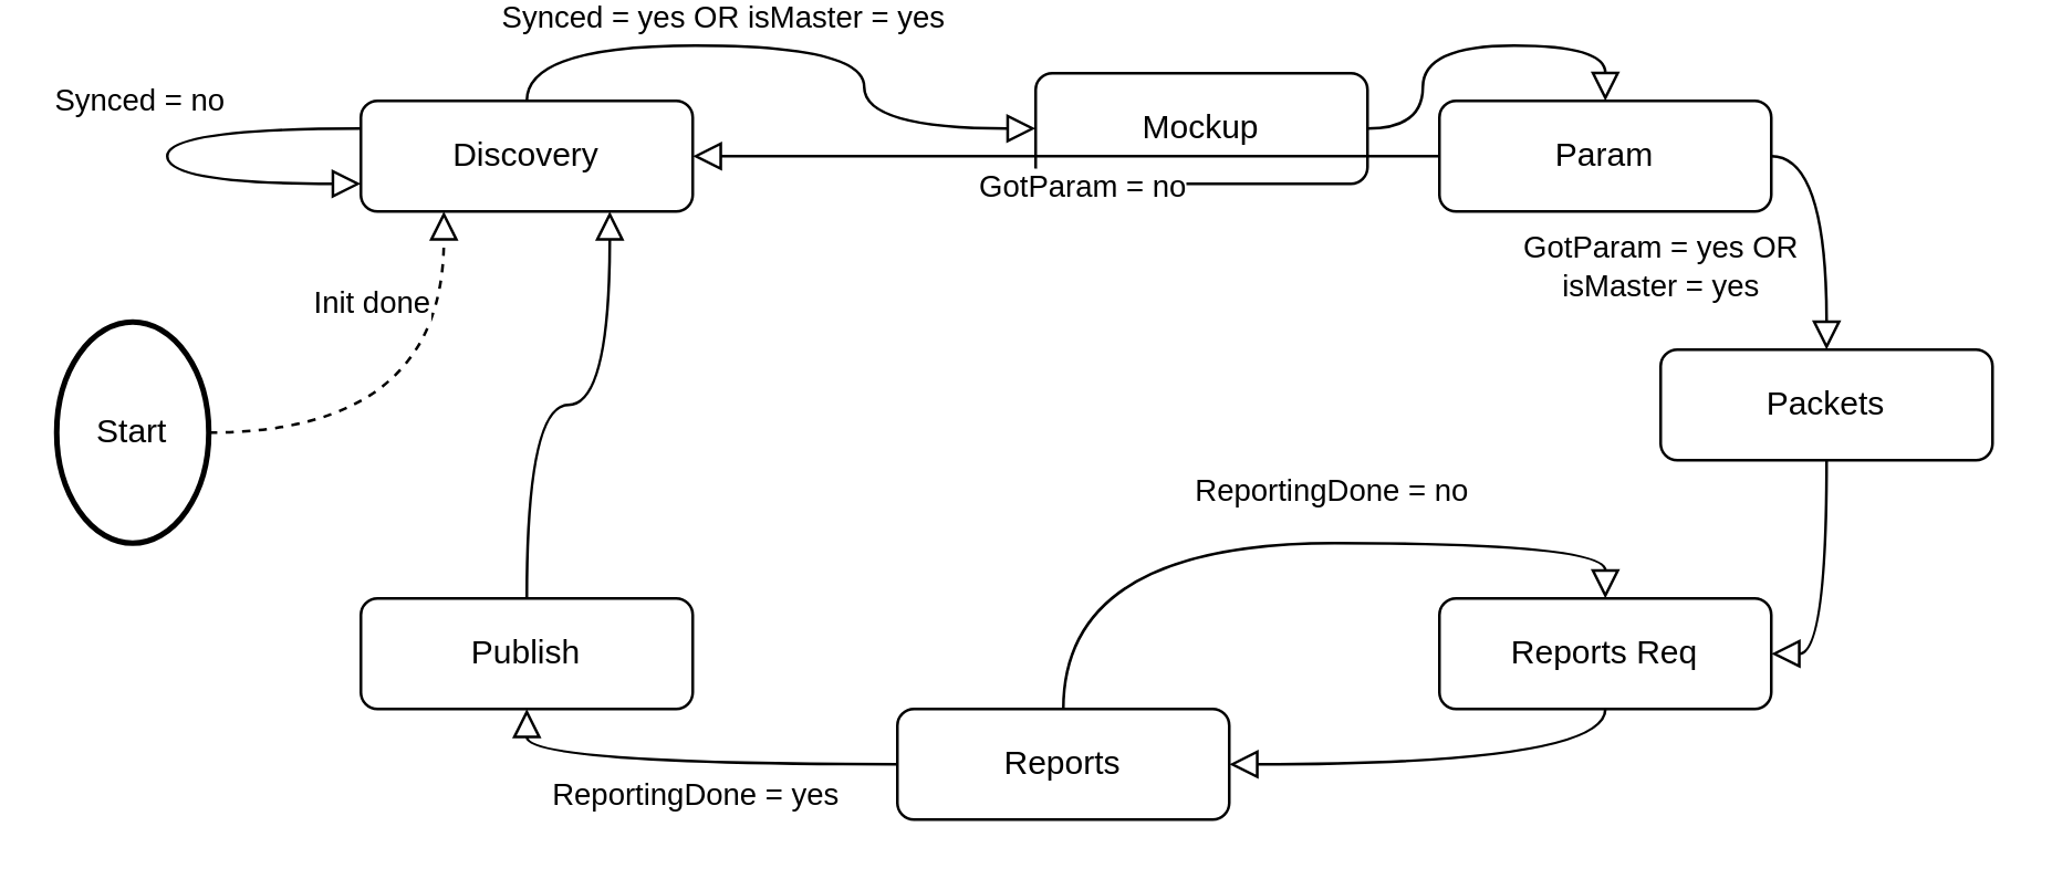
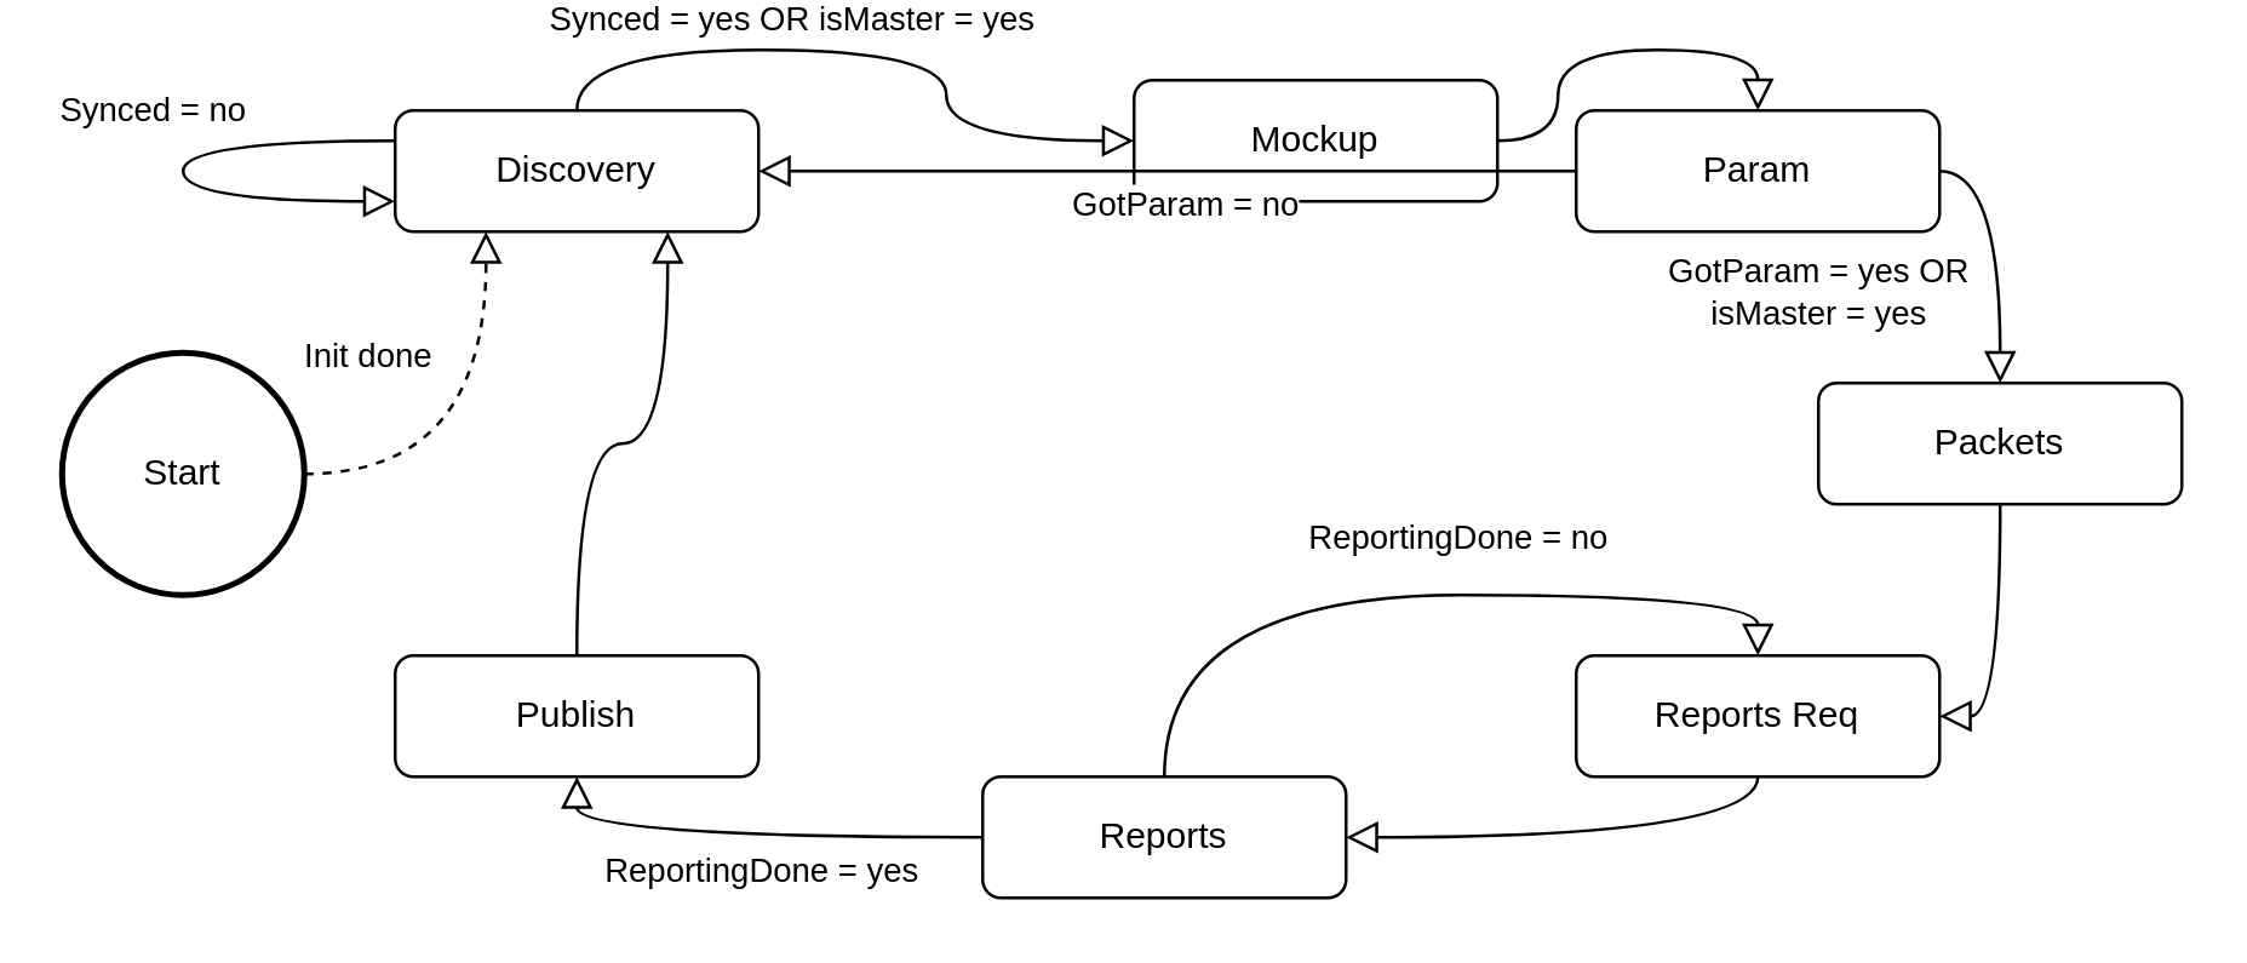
- <mxCell id="4" value="Start" style="strokeWidth=2;html=1;shape=mxgraph.flowchart.start_2;whiteSpace=wrap;" vertex="1" parent="1"><mxGeometry x="20" y="110" width="55" height="80" as="geometry" /></mxCell>
+ <mxCell id="4" value="Start" style="strokeWidth=2;html=1;shape=mxgraph.flowchart.start_2;whiteSpace=wrap;" vertex="1" parent="1"><mxGeometry x="20" y="110" width="80" height="80" as="geometry" /></mxCell>
